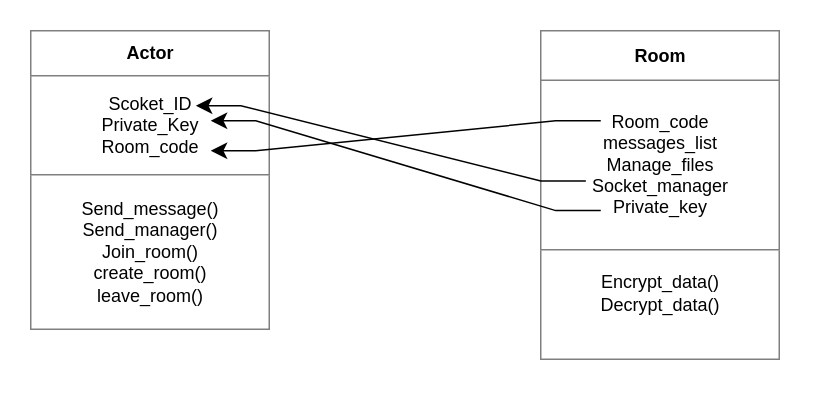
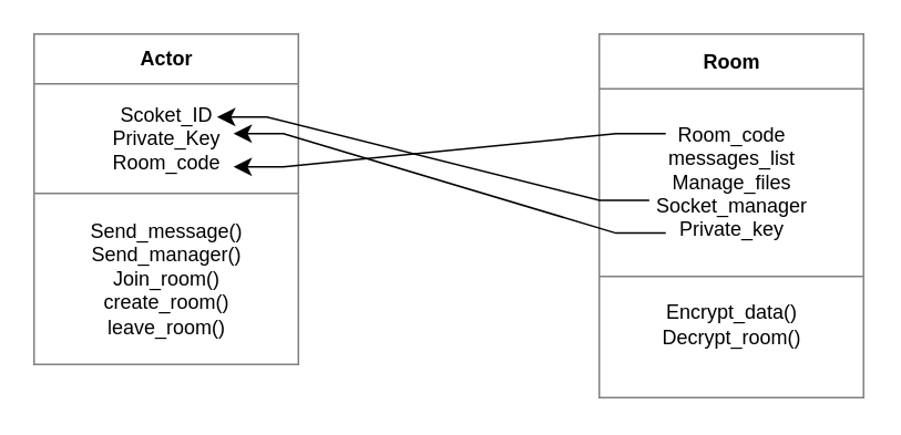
- <mxCell id="3" value="&lt;table border=&quot;1&quot; width=&quot;100%&quot; height=&quot;100%&quot; cellpadding=&quot;4&quot; style=&quot;width:100%;height:100%;border-collapse:collapse;&quot;&gt;&lt;tbody&gt;&lt;tr&gt;&lt;th align=&quot;center&quot;&gt;Room&lt;/th&gt;&lt;/tr&gt;&lt;tr&gt;&lt;td align=&quot;center&quot;&gt;Room_code&lt;br&gt;messages_list&lt;br&gt;Manage_files&lt;br&gt;Socket_manager&lt;br&gt;Private_key&lt;/td&gt;&lt;/tr&gt;&lt;tr&gt;&lt;td align=&quot;center&quot;&gt;Encrypt_data()&lt;br&gt;Decrypt_data()&lt;br&gt;&lt;br&gt;&lt;/td&gt;&lt;/tr&gt;&lt;/tbody&gt;&lt;/table&gt;" style="text;html=1;whiteSpace=wrap;strokeColor=none;fillColor=none;overflow=fill;" parent="1" vertex="1"><mxGeometry x="360" y="20" width="160" height="220" as="geometry" /></mxCell>
+ <mxCell id="3" value="&lt;table border=&quot;1&quot; width=&quot;100%&quot; height=&quot;100%&quot; cellpadding=&quot;4&quot; style=&quot;width:100%;height:100%;border-collapse:collapse;&quot;&gt;&lt;tbody&gt;&lt;tr&gt;&lt;th align=&quot;center&quot;&gt;Room&lt;/th&gt;&lt;/tr&gt;&lt;tr&gt;&lt;td align=&quot;center&quot;&gt;Room_code&lt;br&gt;messages_list&lt;br&gt;Manage_files&lt;br&gt;Socket_manager&lt;br&gt;Private_key&lt;/td&gt;&lt;/tr&gt;&lt;tr&gt;&lt;td align=&quot;center&quot;&gt;Encrypt_data()&lt;br&gt;Decrypt_room()&lt;br&gt;&lt;br&gt;&lt;/td&gt;&lt;/tr&gt;&lt;/tbody&gt;&lt;/table&gt;" style="text;html=1;whiteSpace=wrap;strokeColor=none;fillColor=none;overflow=fill;" parent="1" vertex="1"><mxGeometry x="360" y="20" width="160" height="220" as="geometry" /></mxCell>
